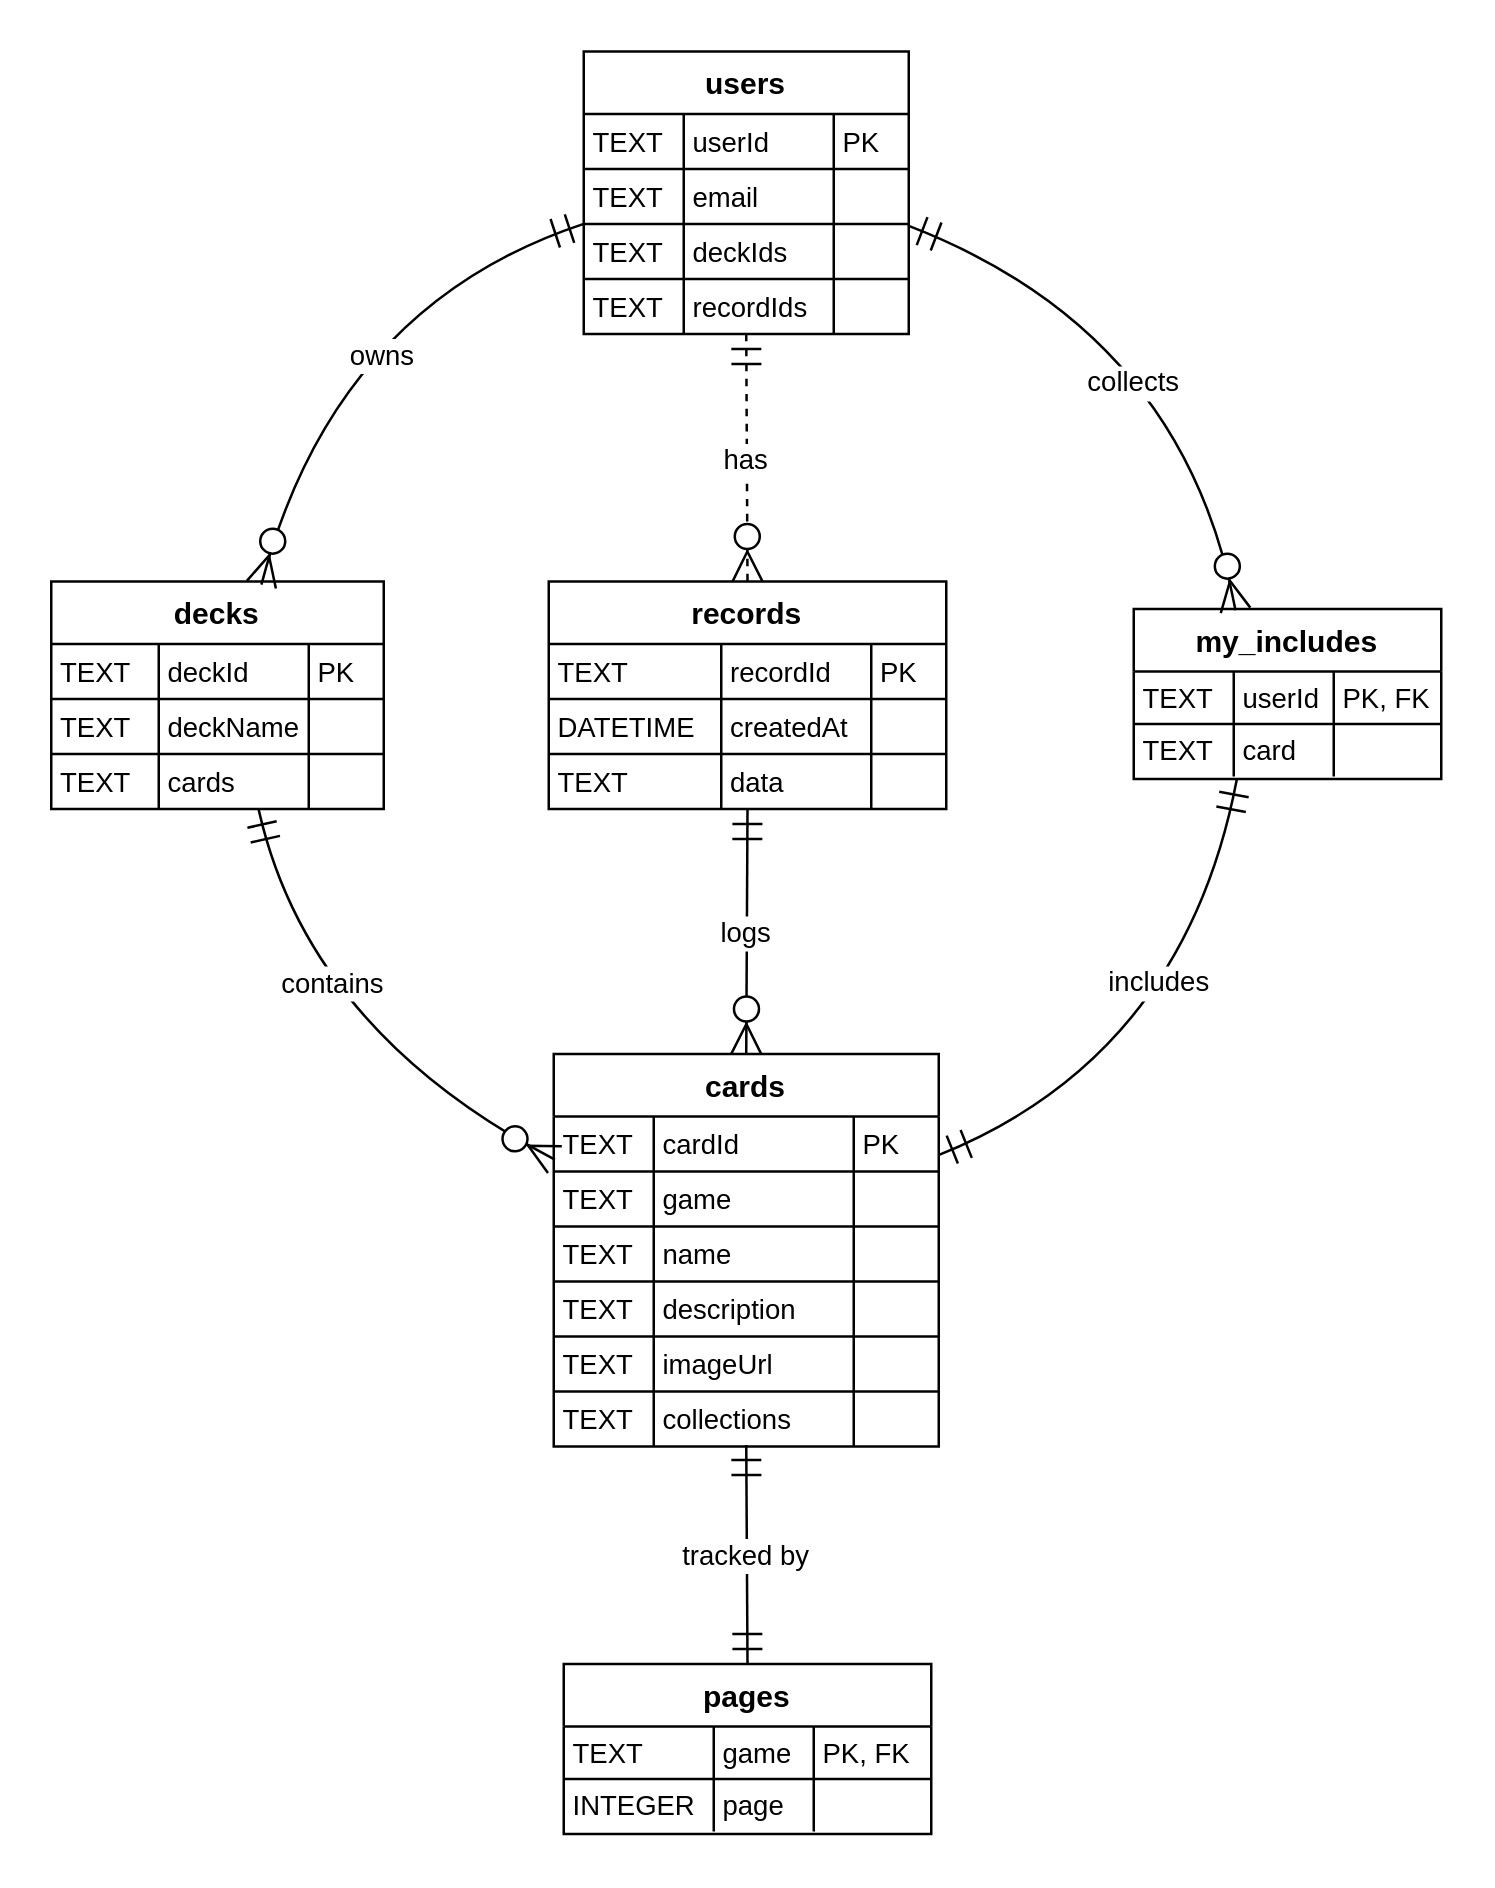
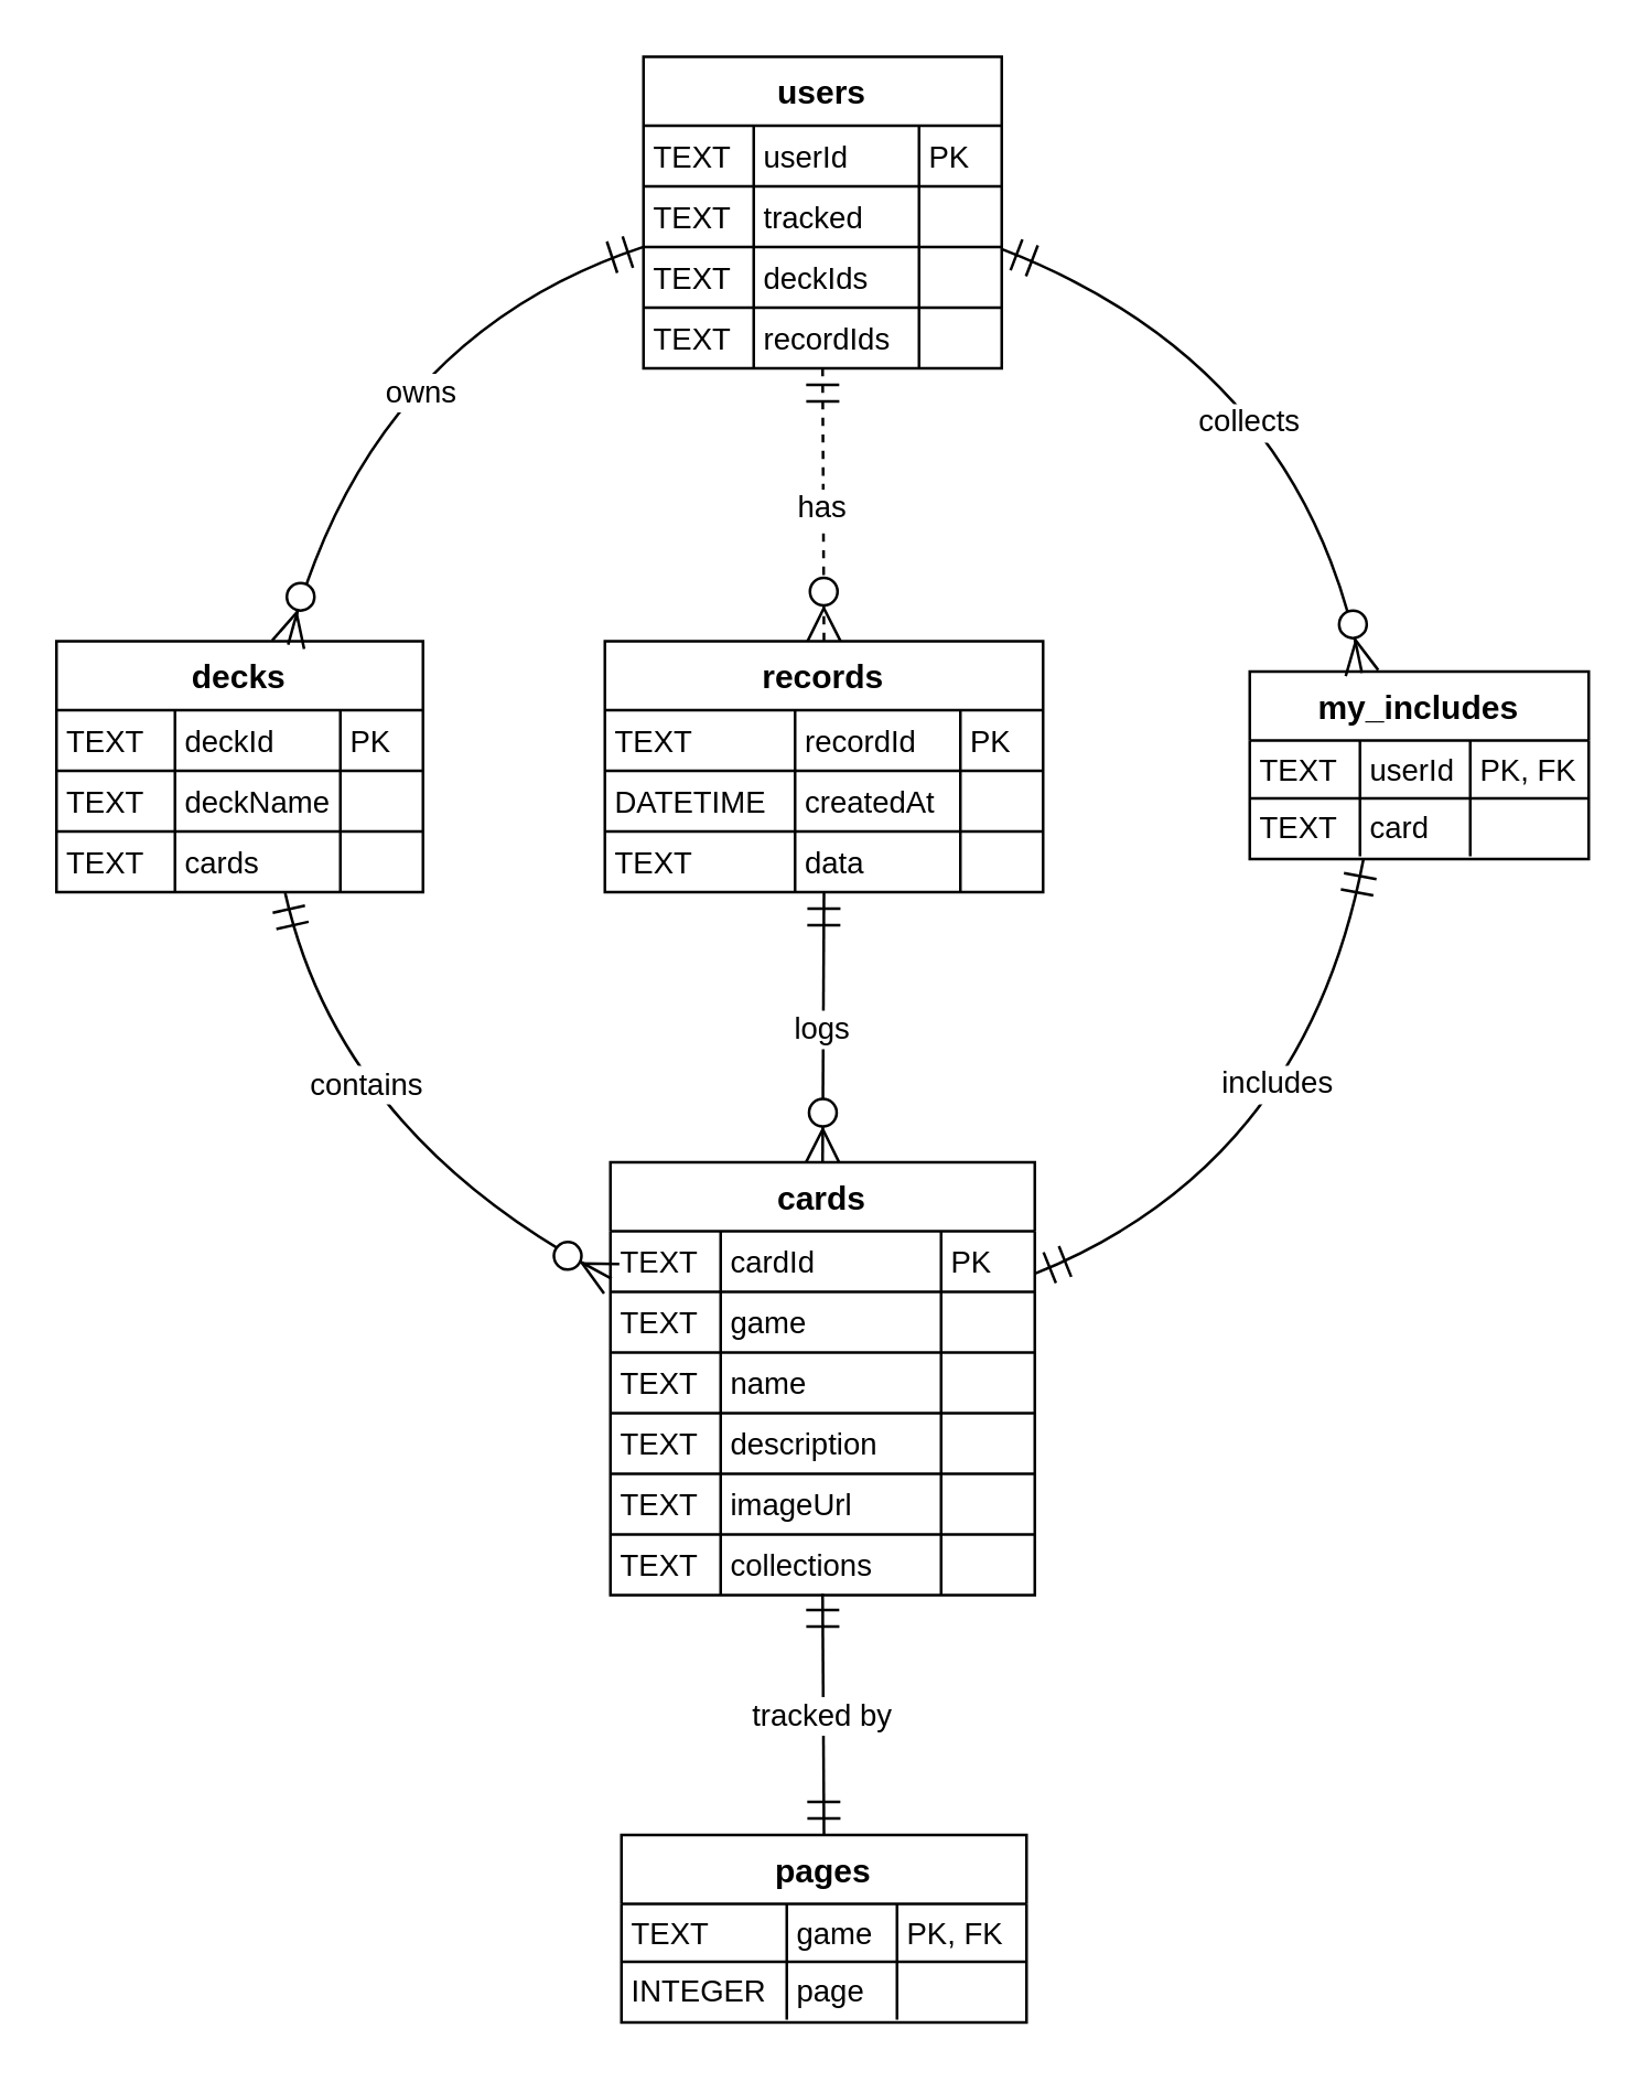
- <mxCell id="69" value="email" style="shape=partialRectangle;connectable=0;fillColor=none;top=0;left=0;bottom=0;right=0;align=left;spacingLeft=2;overflow=hidden;fontSize=11;" parent="67" vertex="1"><mxGeometry x="40" width="60" height="22" as="geometry"><mxRectangle width="60" height="22" as="alternateBounds" /></mxGeometry></mxCell>
+ <mxCell id="69" value="tracked" style="shape=partialRectangle;connectable=0;fillColor=none;top=0;left=0;bottom=0;right=0;align=left;spacingLeft=2;overflow=hidden;fontSize=11;" parent="67" vertex="1"><mxGeometry x="40" width="60" height="22" as="geometry"><mxRectangle width="60" height="22" as="alternateBounds" /></mxGeometry></mxCell>
